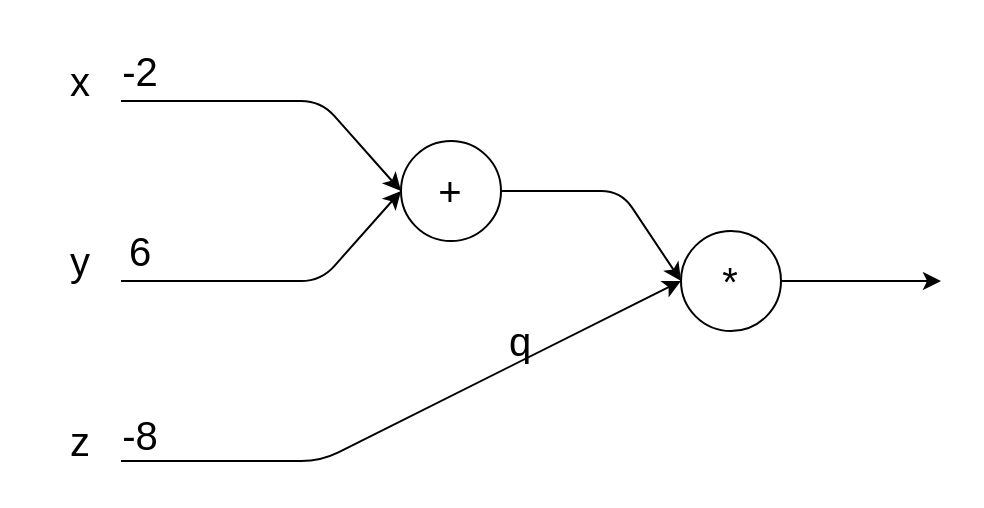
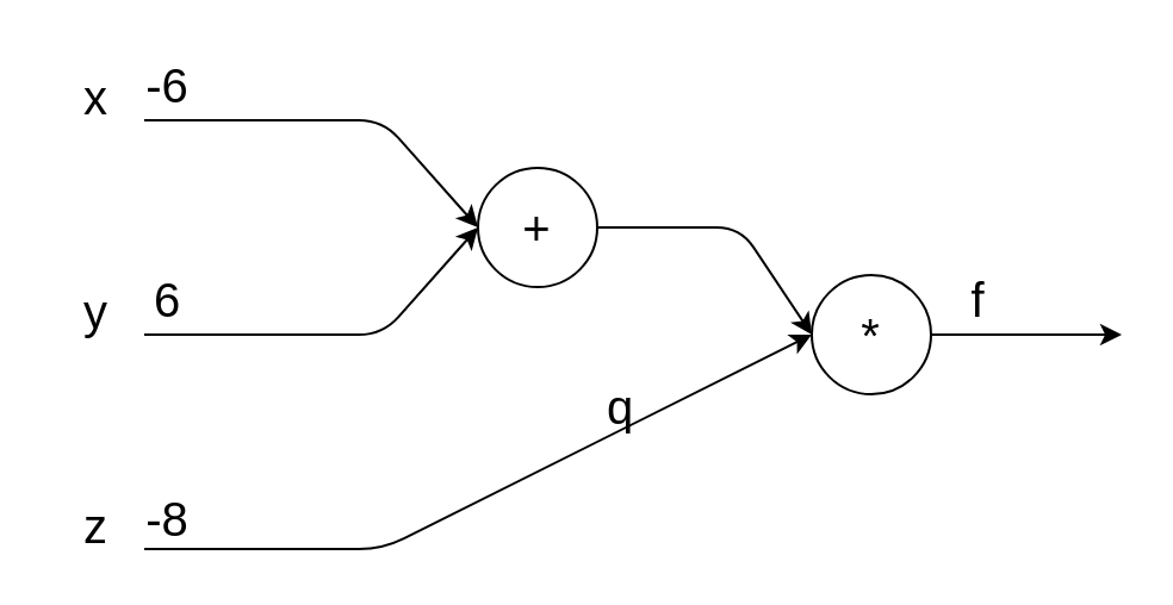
- <mxCell id="14" value="-2" style="text;html=1;strokeColor=none;fillColor=none;align=center;verticalAlign=middle;whiteSpace=wrap;rounded=0;fontSize=20;" vertex="1" parent="1"><mxGeometry x="60" y="20" width="20" height="30" as="geometry" /></mxCell>
+ <mxCell id="14" value="-6" style="text;html=1;strokeColor=none;fillColor=none;align=center;verticalAlign=middle;whiteSpace=wrap;rounded=0;fontSize=20;" vertex="1" parent="1"><mxGeometry x="60" y="20" width="20" height="30" as="geometry" /></mxCell>
+ <mxCell id="12" value="f" style="text;html=1;strokeColor=none;fillColor=none;align=center;verticalAlign=middle;whiteSpace=wrap;rounded=0;fontSize=20;" vertex="1" parent="1"><mxGeometry x="400" y="115" width="20" height="20" as="geometry" /></mxCell>
